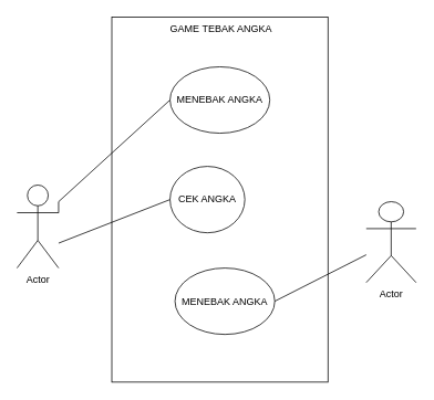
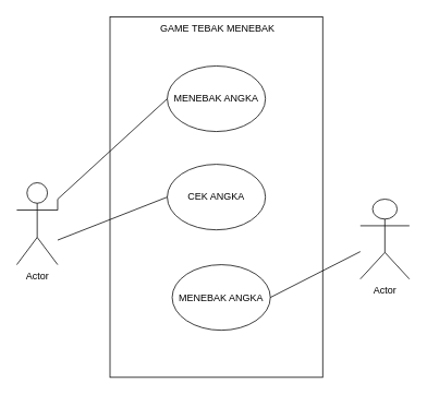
- <mxCell id="4" value="&amp;nbsp;GAME TEBAK ANGKA" style="rounded=0;whiteSpace=wrap;html=1;horizontal=1;verticalAlign=top;" vertex="1" parent="1"><mxGeometry x="134" y="20" width="260" height="440" as="geometry" /></mxCell>
+ <mxCell id="4" value="&amp;nbsp;GAME TEBAK MENEBAK" style="rounded=0;whiteSpace=wrap;html=1;horizontal=1;verticalAlign=top;" vertex="1" parent="1"><mxGeometry x="134" y="20" width="260" height="440" as="geometry" /></mxCell>
- <mxCell id="6" value="CEK ANGKA" style="ellipse;whiteSpace=wrap;html=1;" vertex="1" parent="1"><mxGeometry x="204" y="200" width="90" height="80" as="geometry" /></mxCell>
+ <mxCell id="6" value="CEK ANGKA" style="ellipse;whiteSpace=wrap;html=1;" vertex="1" parent="1"><mxGeometry x="204" y="200" width="120" height="80" as="geometry" /></mxCell>
